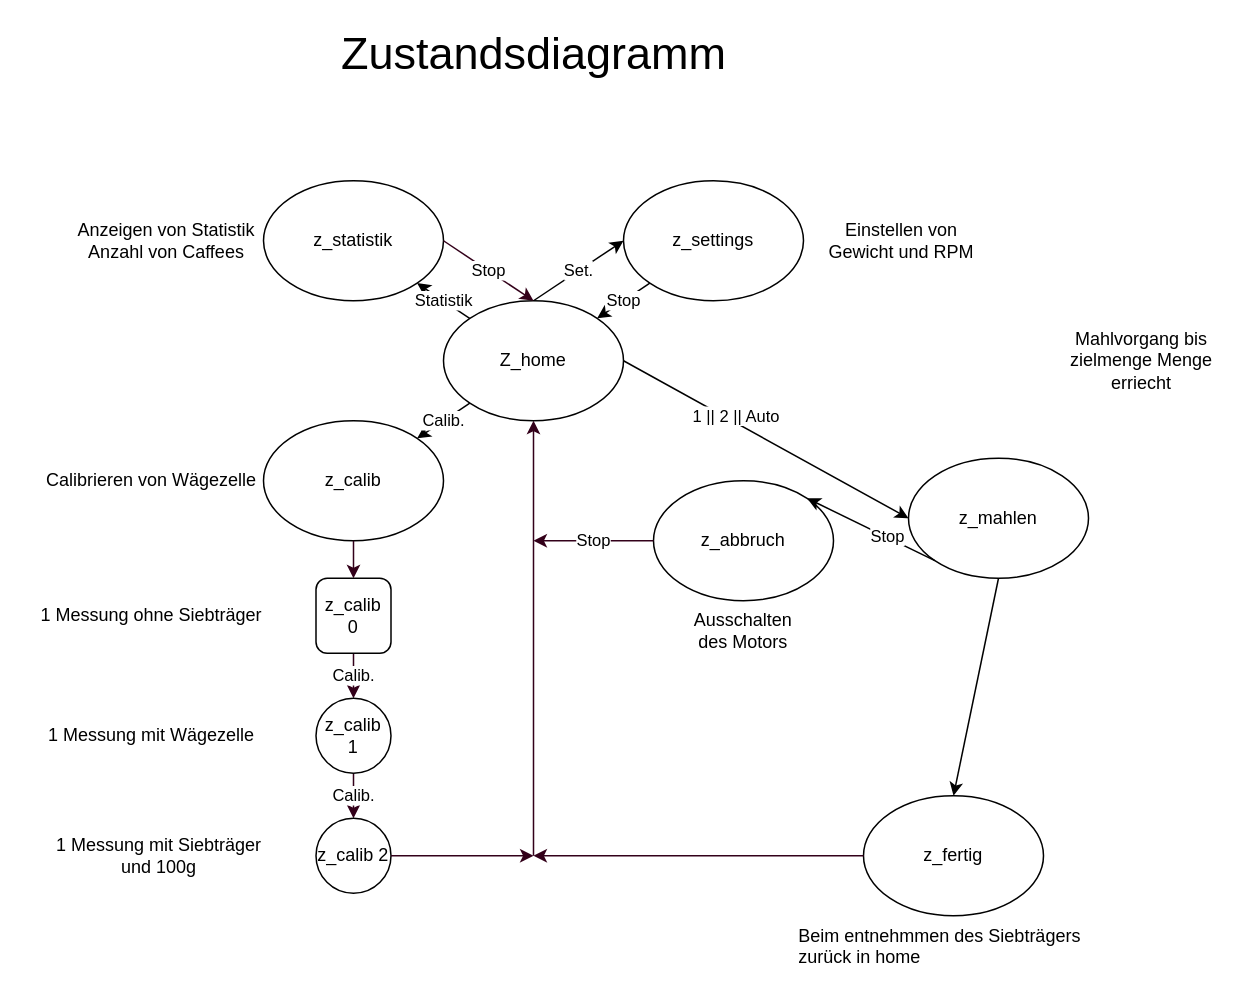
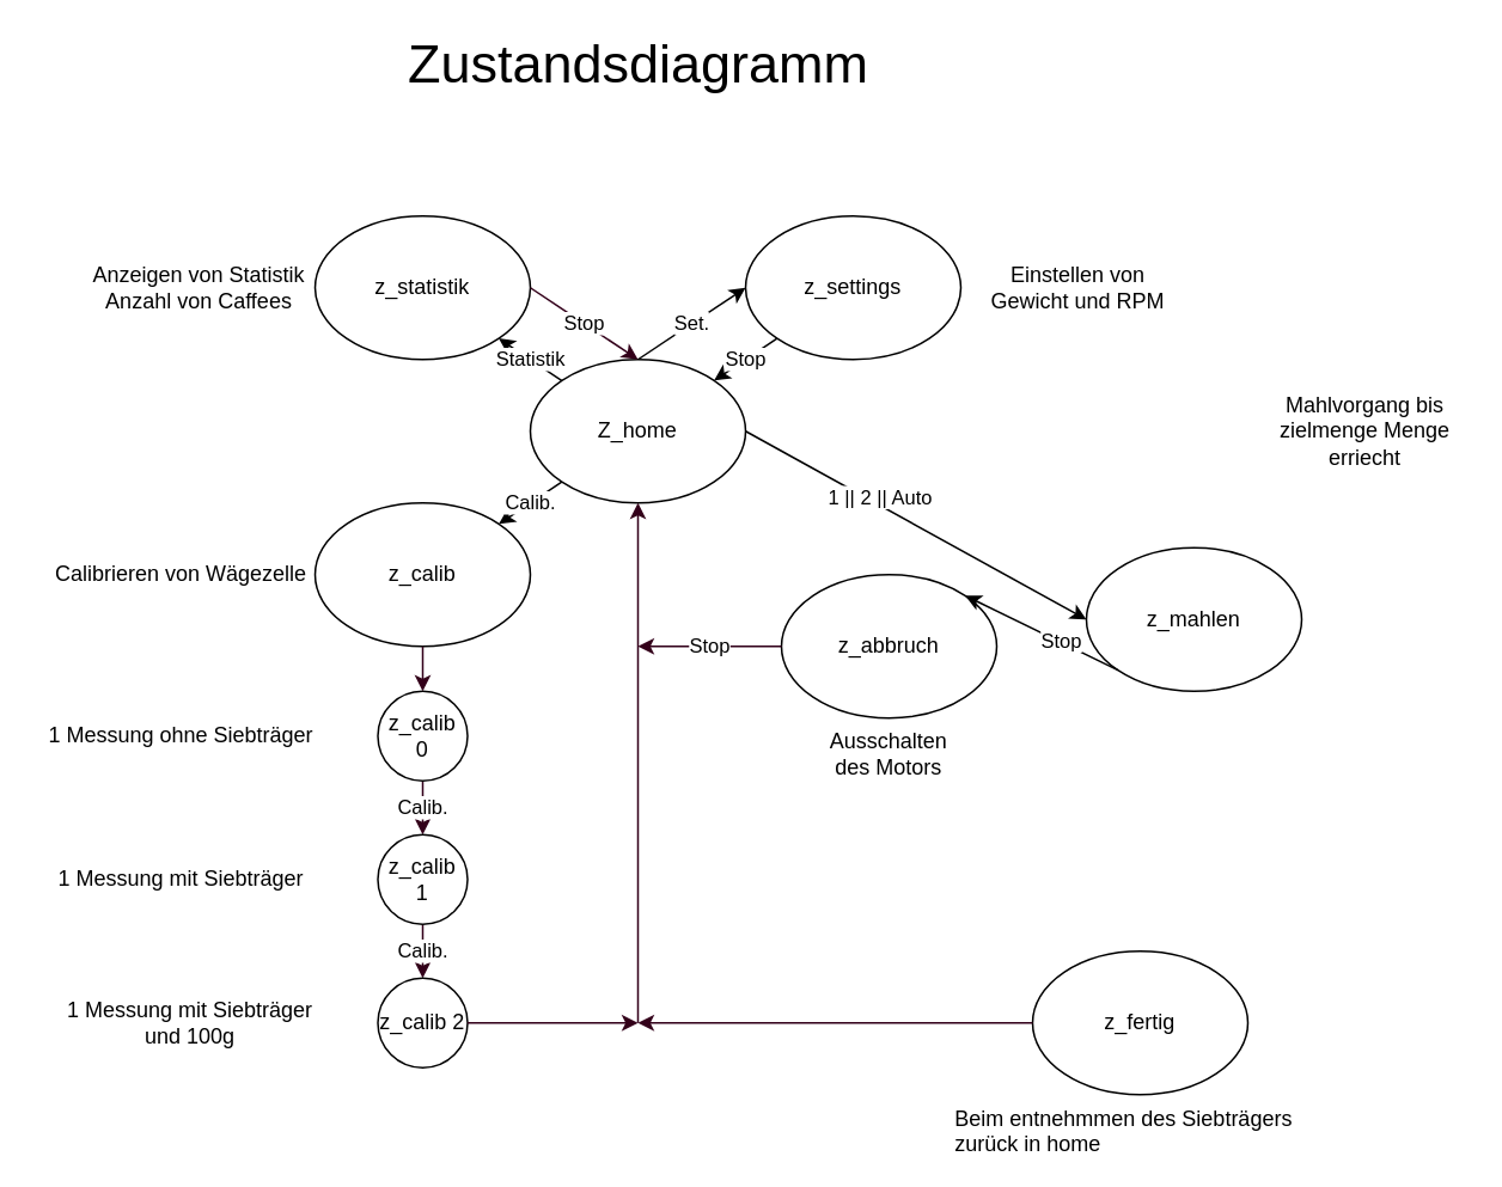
- <mxCell id="9" value="&lt;div&gt;z_calib&lt;/div&gt;&lt;div&gt;0&lt;br&gt;&lt;/div&gt;" style="whiteSpace=wrap;html=1;rounded=1;" vertex="1" parent="1"><mxGeometry x="210" y="385" width="50" height="50" as="geometry" /></mxCell>
+ <mxCell id="9" value="&lt;div&gt;z_calib&lt;/div&gt;&lt;div&gt;0&lt;br&gt;&lt;/div&gt;" style="ellipse;whiteSpace=wrap;html=1;" vertex="1" parent="1"><mxGeometry x="210" y="385" width="50" height="50" as="geometry" /></mxCell>
- <mxCell id="20" value="" style="endArrow=classic;html=1;exitX=0.5;exitY=1;exitDx=0;exitDy=0;entryX=0.5;entryY=0;entryDx=0;entryDy=0;" edge="1" parent="1" source="3" target="4"><mxGeometry width="50" height="50" relative="1" as="geometry"><mxPoint x="625" y="370" as="sourcePoint" /><mxPoint x="675" y="320" as="targetPoint" /></mxGeometry></mxCell>
- <mxCell id="35" value="1 Messung mit Wägezelle" style="text;html=1;align=center;verticalAlign=middle;resizable=0;points=[];autosize=1;fontColor=#000000;" vertex="1" parent="1"><mxGeometry x="25" y="480" width="150" height="20" as="geometry" /></mxCell>
+ <mxCell id="35" value="1 Messung mit Siebträger" style="text;html=1;align=center;verticalAlign=middle;resizable=0;points=[];autosize=1;fontColor=#000000;" vertex="1" parent="1"><mxGeometry x="25" y="480" width="150" height="20" as="geometry" /></mxCell>
